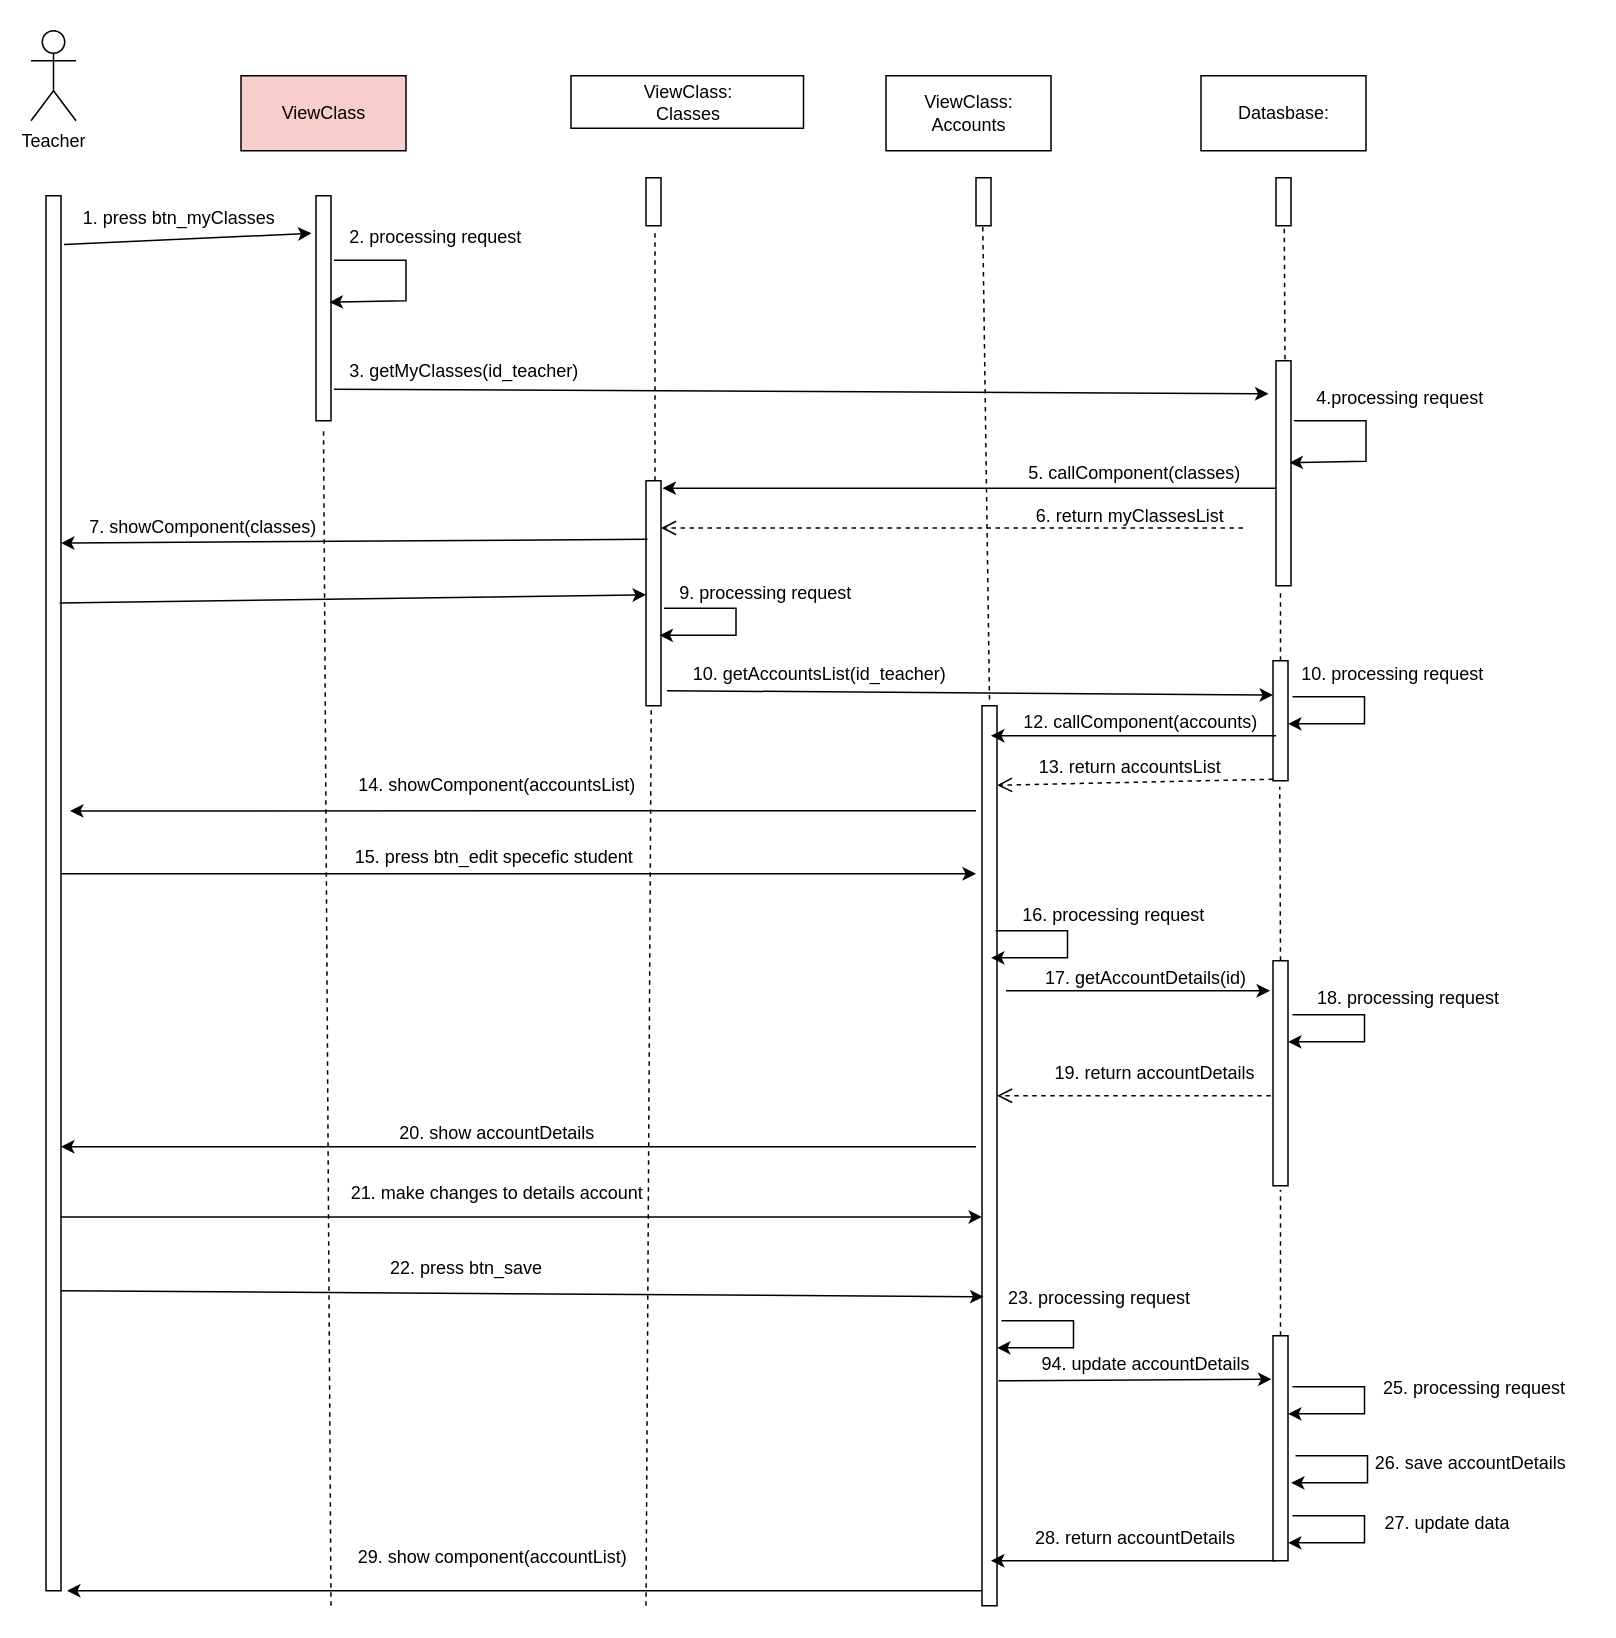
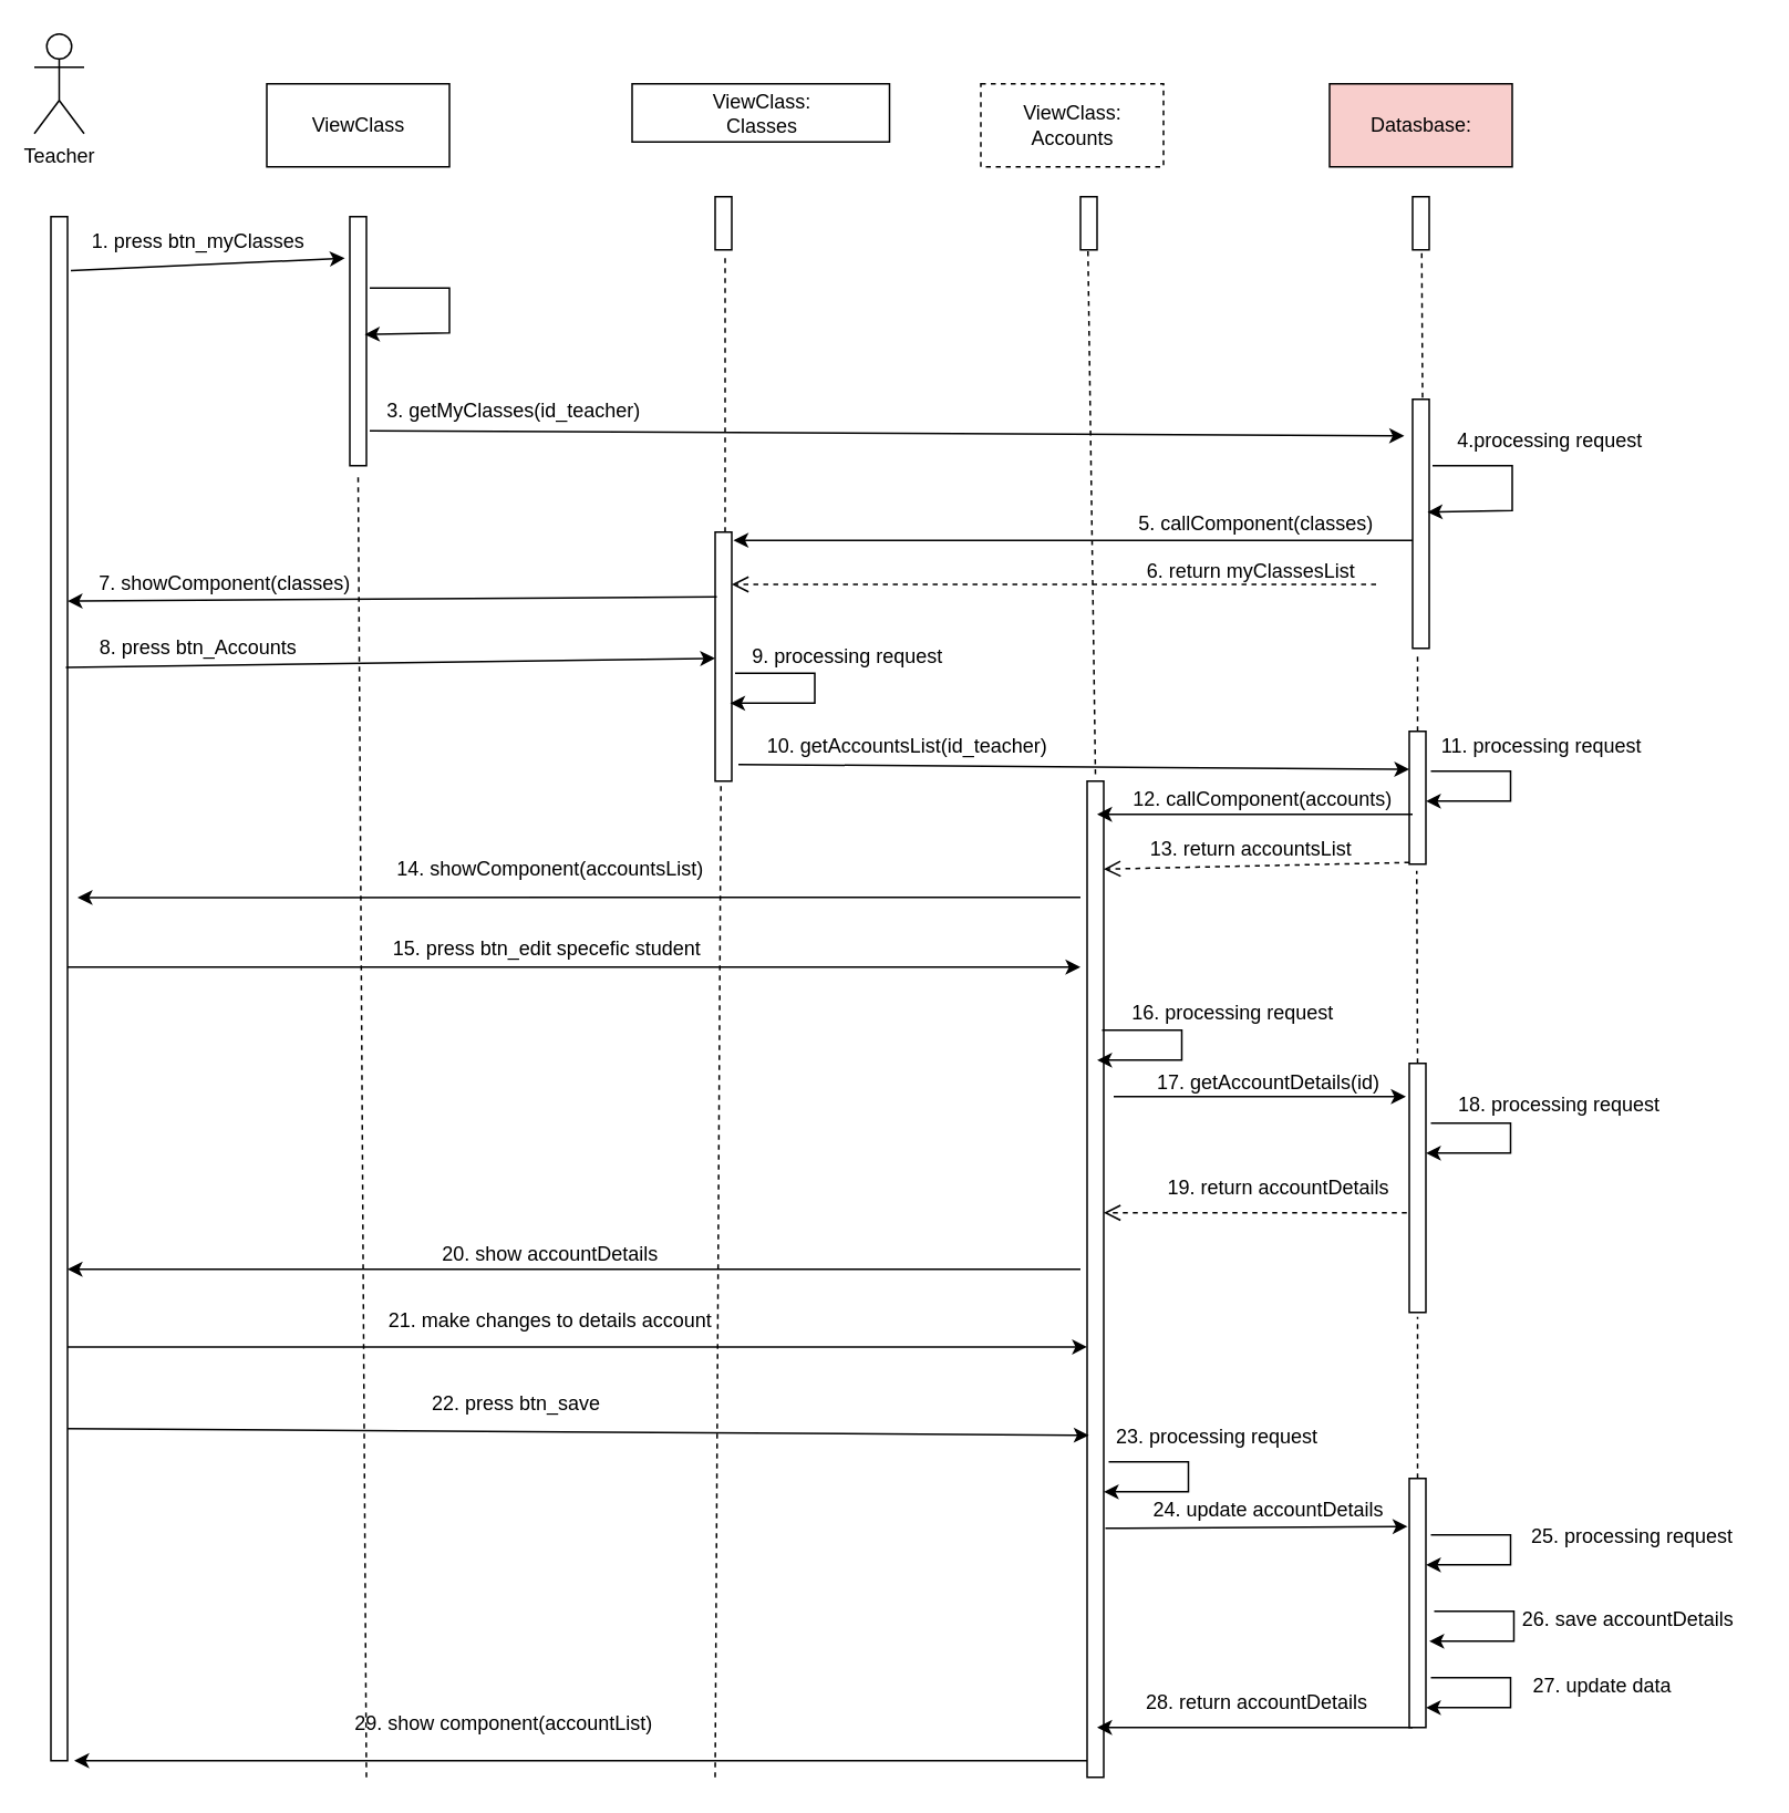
- <mxCell id="4" value="ViewClass" style="html=1;fillColor=#f8cecc;" vertex="1" parent="1"><mxGeometry x="160" y="50" width="110" height="50" as="geometry" /></mxCell>
+ <mxCell id="4" value="ViewClass" style="html=1;" vertex="1" parent="1"><mxGeometry x="160" y="50" width="110" height="50" as="geometry" /></mxCell>
- <mxCell id="6" value="ViewClass:&lt;br&gt;Accounts" style="html=1;" vertex="1" parent="1"><mxGeometry x="590" y="50" width="110" height="50" as="geometry" /></mxCell>
+ <mxCell id="6" value="ViewClass:&lt;br&gt;Accounts" style="html=1;dashed=1;" vertex="1" parent="1"><mxGeometry x="590" y="50" width="110" height="50" as="geometry" /></mxCell>
- <mxCell id="7" value="Datasbase:" style="html=1;" vertex="1" parent="1"><mxGeometry x="800" y="50" width="110" height="50" as="geometry" /></mxCell>
+ <mxCell id="7" value="Datasbase:" style="html=1;fillColor=#f8cecc;" vertex="1" parent="1"><mxGeometry x="800" y="50" width="110" height="50" as="geometry" /></mxCell>
- <mxCell id="12" value="2. processing request" style="text;html=1;strokeColor=none;fillColor=none;align=center;verticalAlign=middle;whiteSpace=wrap;rounded=0;" vertex="1" parent="1"><mxGeometry x="230" y="143" width="120" height="30" as="geometry" /></mxCell>
+ <mxCell id="33" value="8. press btn_Accounts" style="text;html=1;strokeColor=none;fillColor=none;align=center;verticalAlign=middle;whiteSpace=wrap;rounded=0;" vertex="1" parent="1"><mxGeometry x="49" y="375" width="140" height="30" as="geometry" /></mxCell>
- <mxCell id="41" value="10. processing request" style="text;html=1;strokeColor=none;fillColor=none;align=center;verticalAlign=middle;whiteSpace=wrap;rounded=0;" vertex="1" parent="1"><mxGeometry x="858" y="434" width="140" height="30" as="geometry" /></mxCell>
+ <mxCell id="41" value="11. processing request" style="text;html=1;strokeColor=none;fillColor=none;align=center;verticalAlign=middle;whiteSpace=wrap;rounded=0;" vertex="1" parent="1"><mxGeometry x="858" y="434" width="140" height="30" as="geometry" /></mxCell>
- <mxCell id="73" value="94. update accountDetails" style="text;html=1;strokeColor=none;fillColor=none;align=center;verticalAlign=middle;whiteSpace=wrap;rounded=0;" vertex="1" parent="1"><mxGeometry x="690.5" y="894" width="144.5" height="30" as="geometry" /></mxCell>
+ <mxCell id="73" value="24. update accountDetails" style="text;html=1;strokeColor=none;fillColor=none;align=center;verticalAlign=middle;whiteSpace=wrap;rounded=0;" vertex="1" parent="1"><mxGeometry x="690.5" y="894" width="144.5" height="30" as="geometry" /></mxCell>
- <mxCell id="83" value="29. show component(accountList)" style="text;html=1;strokeColor=none;fillColor=none;align=center;verticalAlign=middle;whiteSpace=wrap;rounded=0;" vertex="1" parent="1"><mxGeometry x="233" y="1023" width="190" height="30" as="geometry" /></mxCell>
+ <mxCell id="83" value="29. show component(accountList)" style="text;html=1;strokeColor=none;fillColor=none;align=center;verticalAlign=middle;whiteSpace=wrap;rounded=0;" vertex="1" parent="1"><mxGeometry x="208" y="1023" width="190" height="30" as="geometry" /></mxCell>
